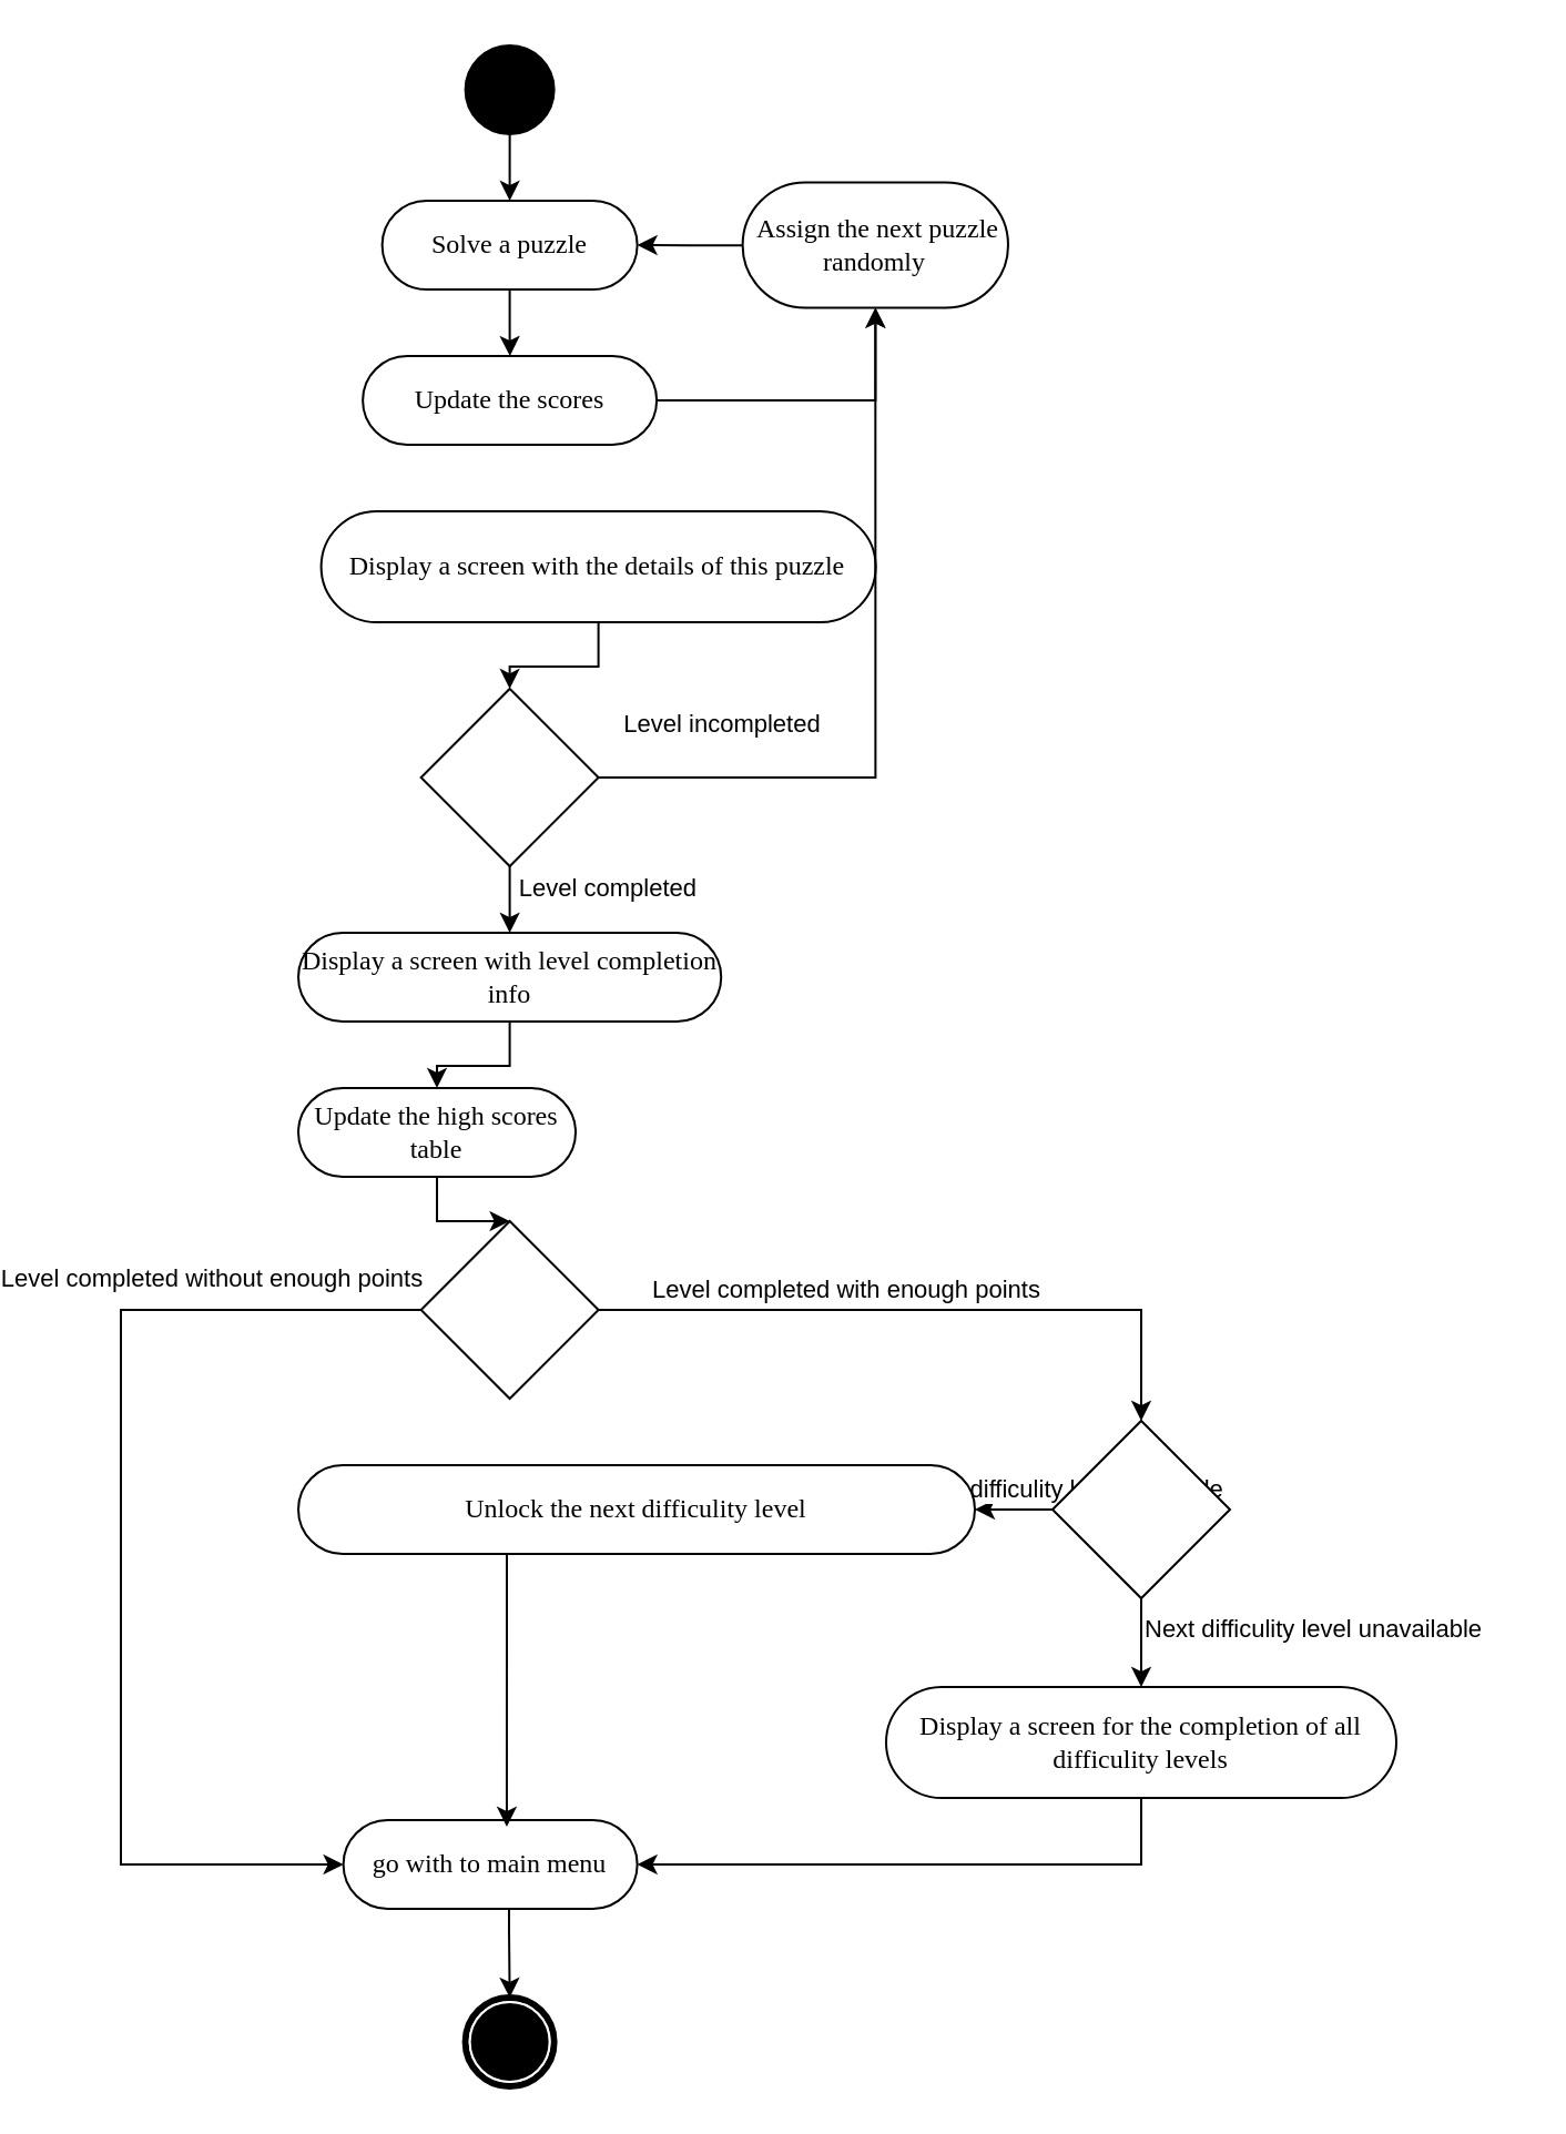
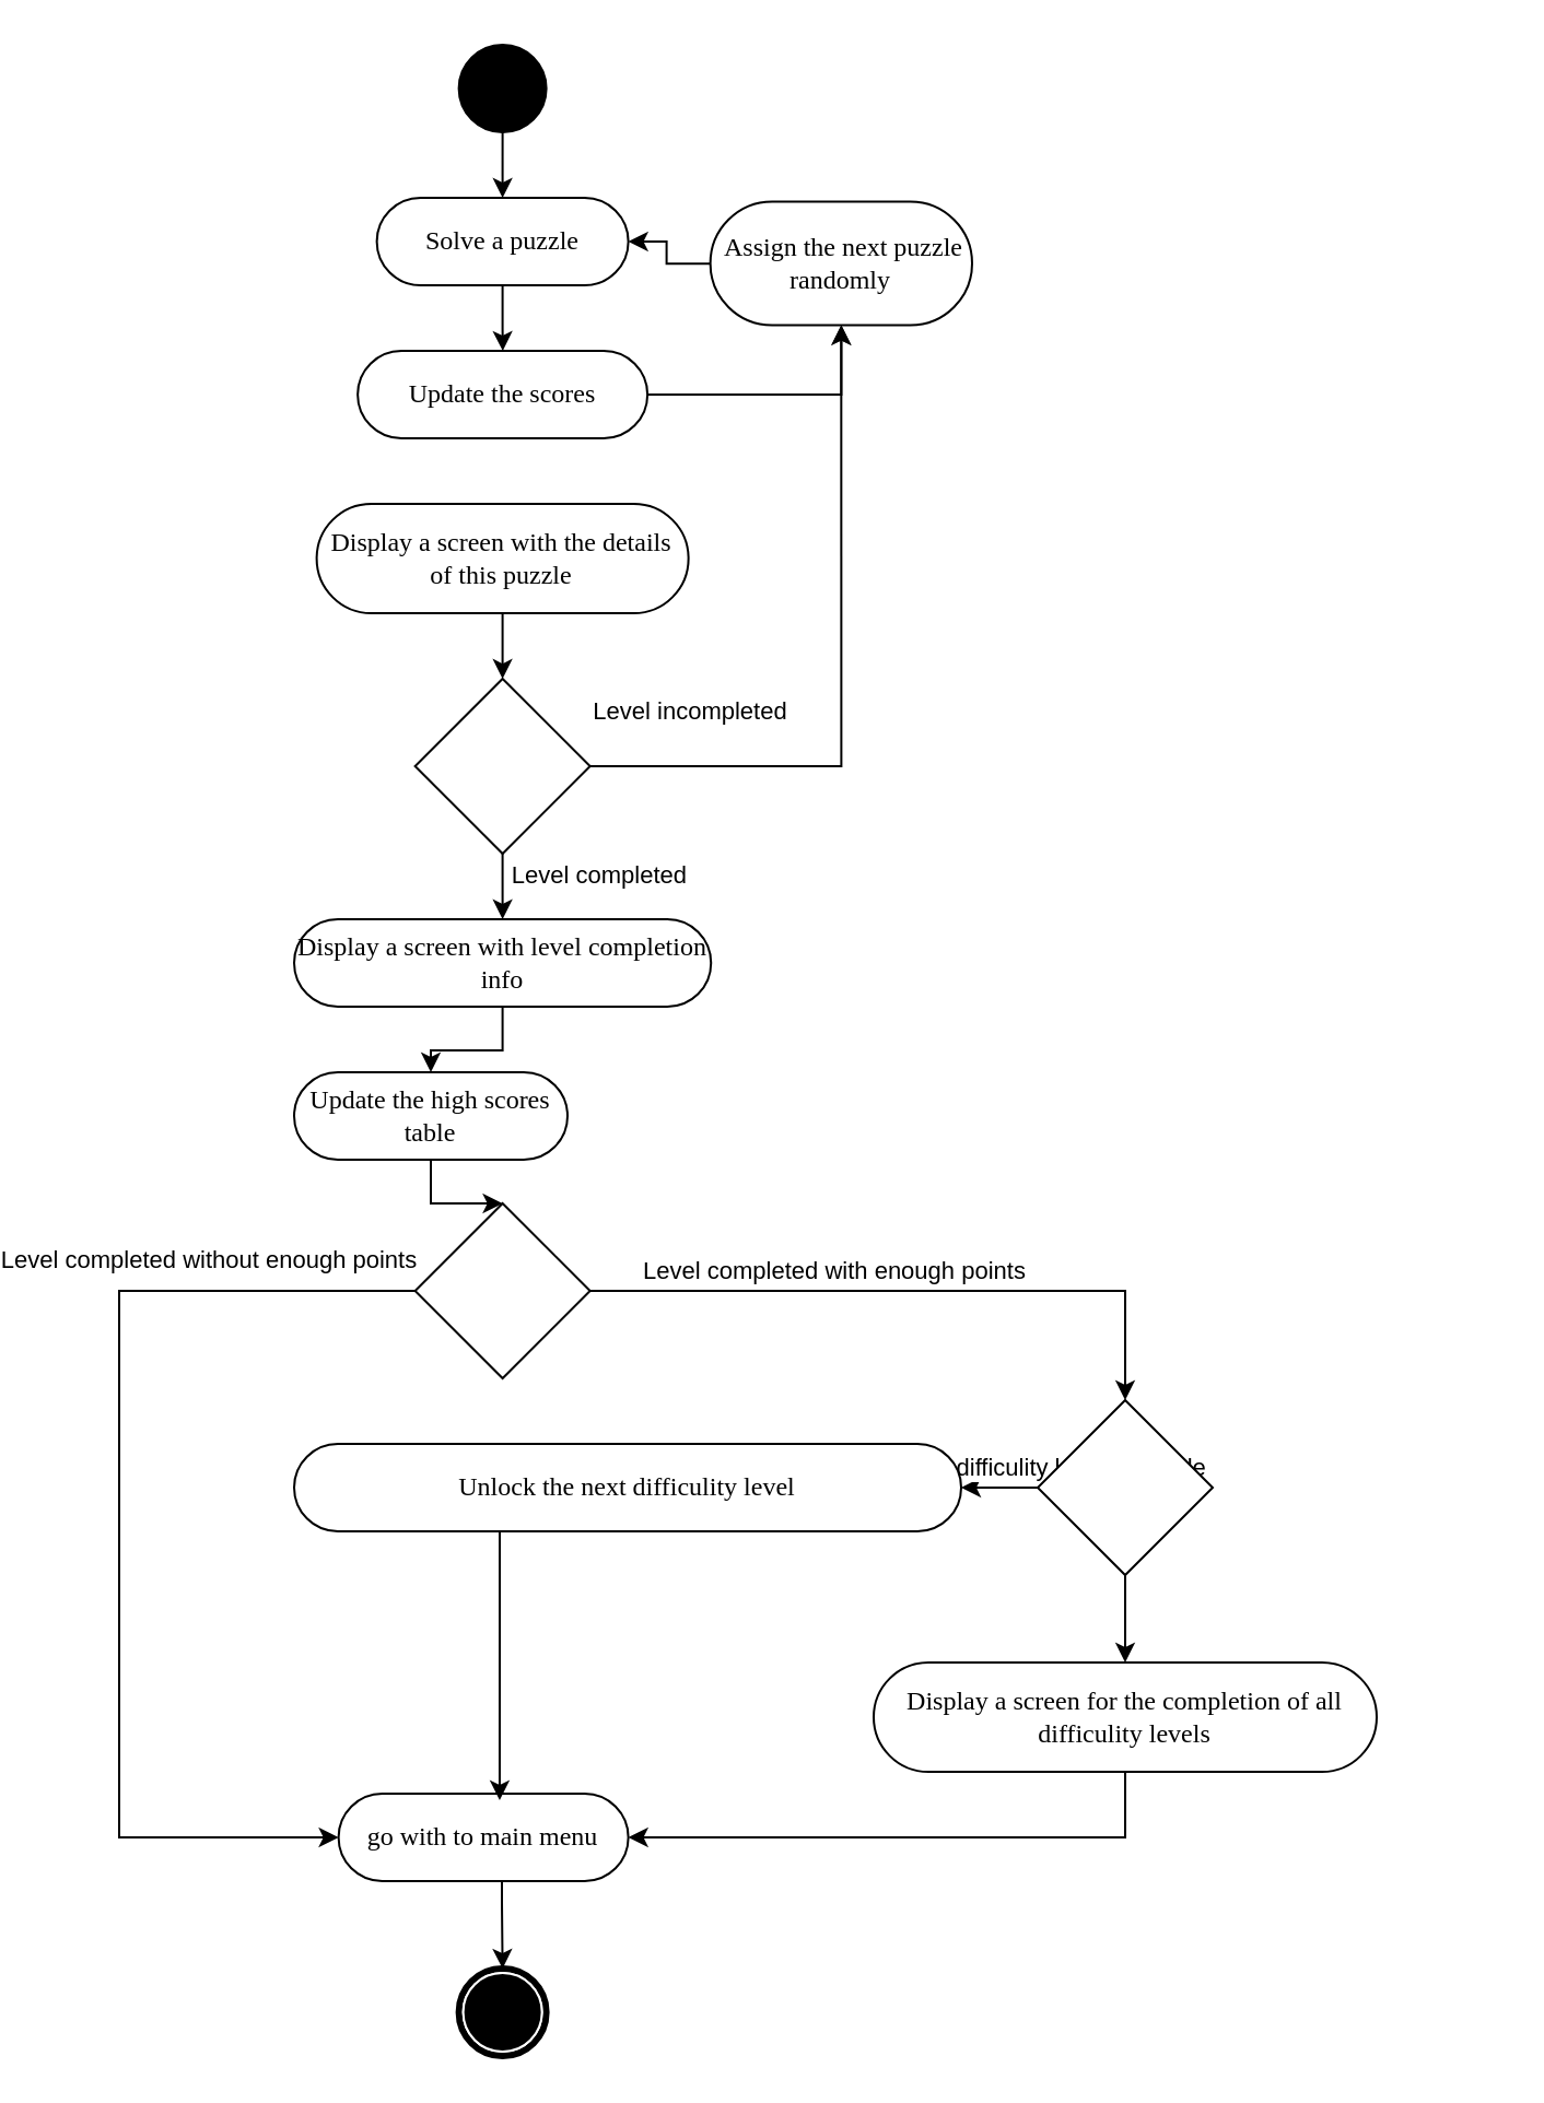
- <mxCell id="19" value="&amp;nbsp;Assign the next puzzle randomly" style="rounded=1;whiteSpace=wrap;html=1;shadow=0;comic=0;labelBackgroundColor=none;strokeWidth=1;fontFamily=Verdana;fontSize=12;align=center;arcSize=50;" parent="1" vertex="1"><mxGeometry x="300.31" y="81.75" width="119.69" height="56.5" as="geometry" /></mxCell>
+ <mxCell id="19" value="&amp;nbsp;Assign the next puzzle randomly" style="rounded=1;whiteSpace=wrap;html=1;shadow=0;comic=0;labelBackgroundColor=none;strokeWidth=1;fontFamily=Verdana;fontSize=12;align=center;arcSize=50;" parent="1" vertex="1"><mxGeometry x="290.31" y="91.75" width="119.69" height="56.5" as="geometry" /></mxCell>
- <mxCell id="10" value="Display a screen with the details of this puzzle" style="rounded=1;whiteSpace=wrap;html=1;shadow=0;comic=0;labelBackgroundColor=none;strokeWidth=1;fontFamily=Verdana;fontSize=12;align=center;arcSize=50;" parent="1" vertex="1"><mxGeometry x="110.31" y="230" width="250" height="50" as="geometry" /></mxCell>
+ <mxCell id="10" value="Display a screen with the details of this puzzle" style="rounded=1;whiteSpace=wrap;html=1;shadow=0;comic=0;labelBackgroundColor=none;strokeWidth=1;fontFamily=Verdana;fontSize=12;align=center;arcSize=50;" parent="1" vertex="1"><mxGeometry x="110.31" y="230" width="170" height="50" as="geometry" /></mxCell>
- <mxCell id="35" value="&lt;span style=&quot;color: rgb(0, 0, 0); font-family: Helvetica; font-size: 11px; font-style: normal; font-variant-ligatures: normal; font-variant-caps: normal; font-weight: 400; letter-spacing: normal; orphans: 2; text-align: center; text-indent: 0px; text-transform: none; widows: 2; word-spacing: 0px; -webkit-text-stroke-width: 0px; background-color: rgb(255, 255, 255); text-decoration-thickness: initial; text-decoration-style: initial; text-decoration-color: initial; float: none; display: inline !important;&quot;&gt;Next difficulity level unavailable&lt;/span&gt;" style="text;whiteSpace=wrap;html=1;" parent="1" vertex="1"><mxGeometry x="480" y="720" width="170" height="40" as="geometry" /></mxCell>
